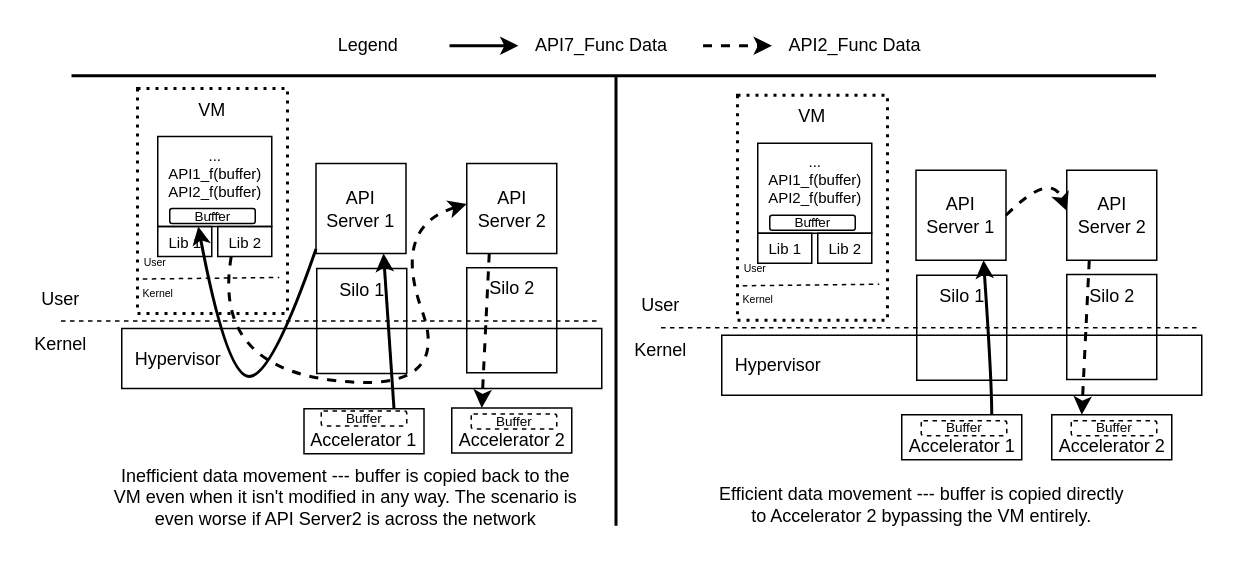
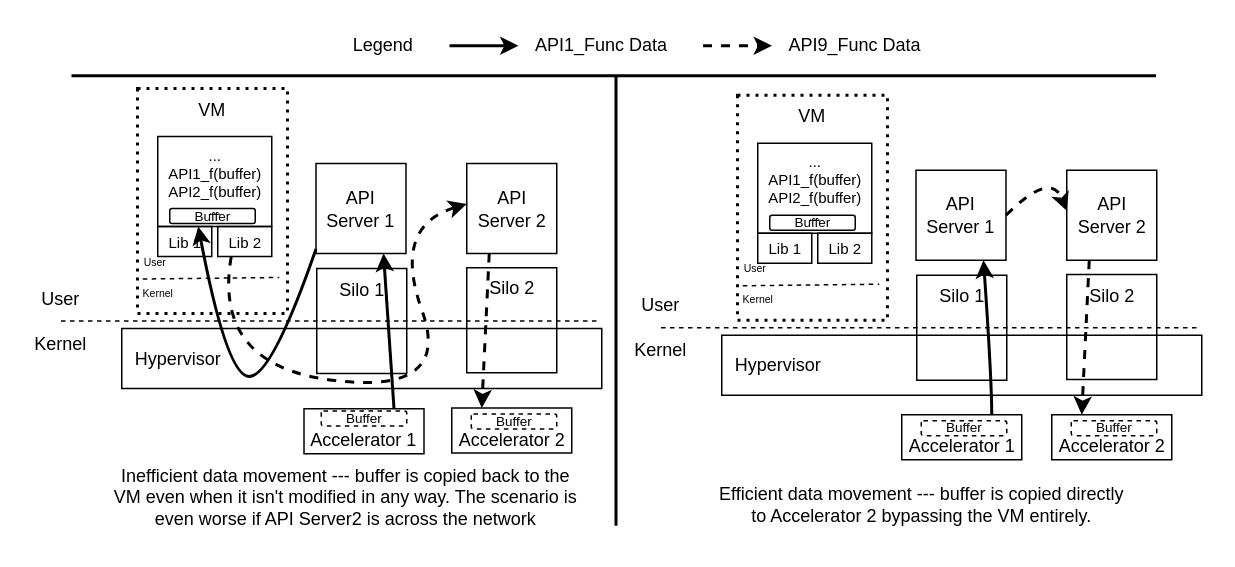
- <mxCell id="52" value="&lt;font style=&quot;font-size: 12px&quot;&gt;Legend&lt;/font&gt;" style="text;html=1;strokeColor=none;fillColor=none;align=center;verticalAlign=middle;whiteSpace=wrap;rounded=0;fontSize=7;" parent="1" vertex="1"><mxGeometry x="225" y="20" width="40" height="20" as="geometry" /></mxCell>
+ <mxCell id="52" value="&lt;font style=&quot;font-size: 12px&quot;&gt;Legend&lt;/font&gt;" style="text;html=1;strokeColor=none;fillColor=none;align=center;verticalAlign=middle;whiteSpace=wrap;rounded=0;fontSize=7;" parent="1" vertex="1"><mxGeometry x="235" y="20" width="40" height="20" as="geometry" /></mxCell>
- <mxCell id="55" value="&lt;font style=&quot;font-size: 12px&quot;&gt;API7_Func Data&lt;/font&gt;" style="text;html=1;strokeColor=none;fillColor=none;align=center;verticalAlign=middle;whiteSpace=wrap;rounded=0;fontSize=7;" parent="1" vertex="1"><mxGeometry x="355" y="20" width="91" height="20" as="geometry" /></mxCell>
+ <mxCell id="55" value="&lt;font style=&quot;font-size: 12px&quot;&gt;API1_Func Data&lt;/font&gt;" style="text;html=1;strokeColor=none;fillColor=none;align=center;verticalAlign=middle;whiteSpace=wrap;rounded=0;fontSize=7;" parent="1" vertex="1"><mxGeometry x="355" y="20" width="91" height="20" as="geometry" /></mxCell>
- <mxCell id="57" value="&lt;font style=&quot;font-size: 12px&quot;&gt;API2_Func Data&lt;/font&gt;" style="text;html=1;strokeColor=none;fillColor=none;align=center;verticalAlign=middle;whiteSpace=wrap;rounded=0;fontSize=7;" parent="1" vertex="1"><mxGeometry x="524" y="20" width="91" height="20" as="geometry" /></mxCell>
+ <mxCell id="57" value="&lt;font style=&quot;font-size: 12px&quot;&gt;API9_Func Data&lt;/font&gt;" style="text;html=1;strokeColor=none;fillColor=none;align=center;verticalAlign=middle;whiteSpace=wrap;rounded=0;fontSize=7;" parent="1" vertex="1"><mxGeometry x="524" y="20" width="91" height="20" as="geometry" /></mxCell>
